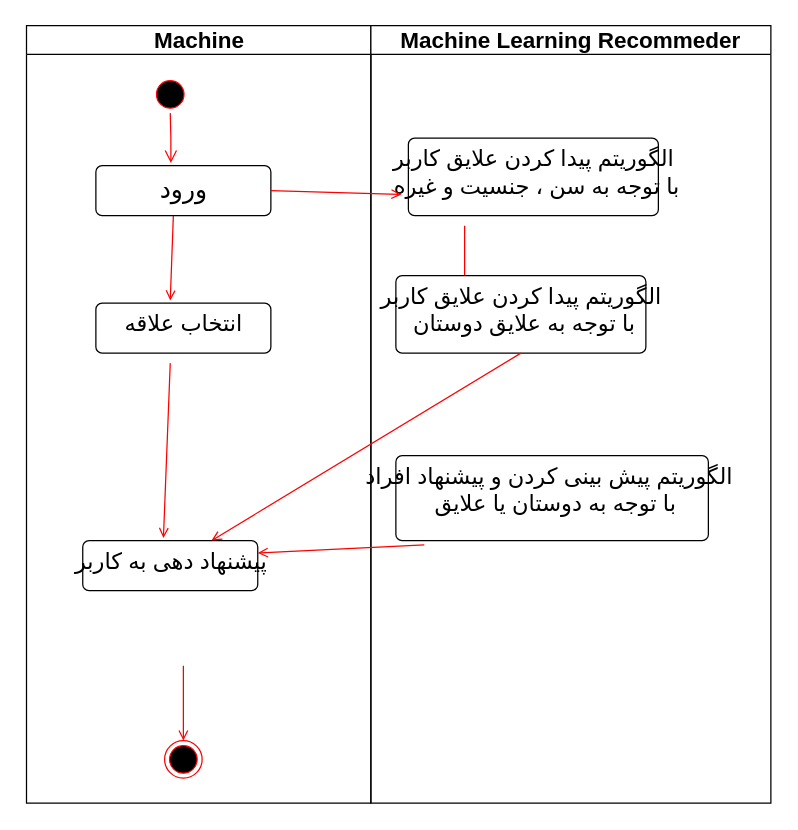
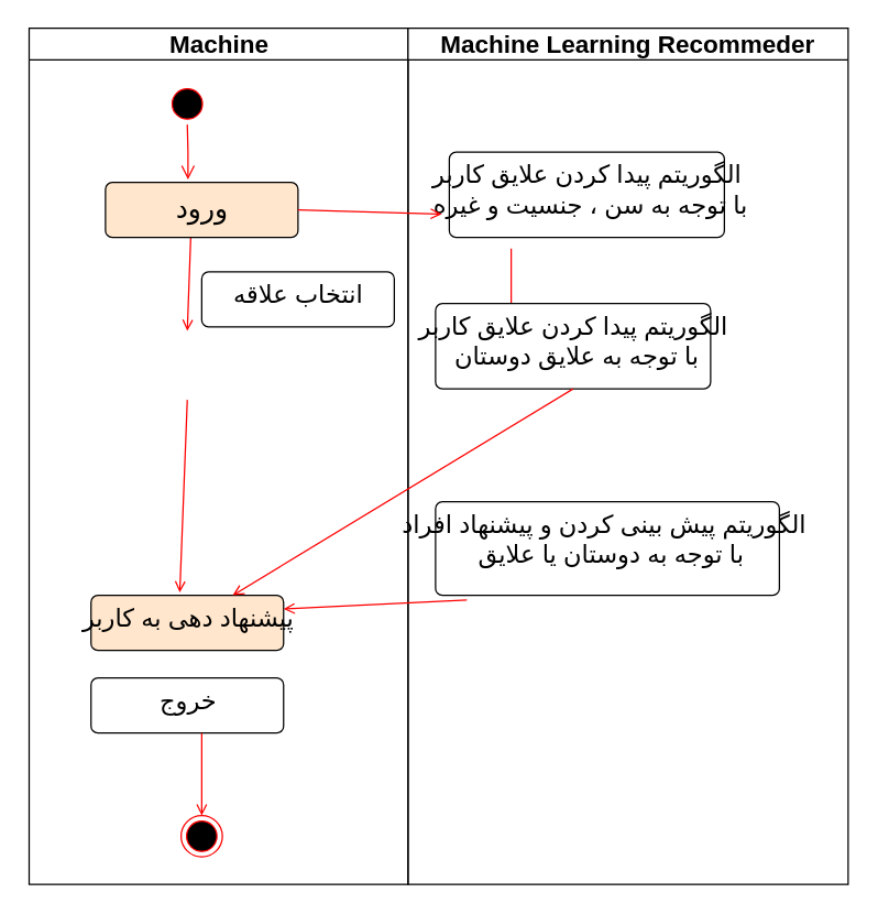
- <mxCell id="7" value="&lt;font style=&quot;font-size: 20px&quot;&gt;ورود&lt;/font&gt;" style="html=1;align=center;verticalAlign=top;rounded=1;absoluteArcSize=1;arcSize=10;dashed=0;" parent="2" vertex="1"><mxGeometry x="55.5" y="112" width="140" height="40" as="geometry" /></mxCell>
+ <mxCell id="7" value="&lt;font style=&quot;font-size: 20px&quot;&gt;ورود&lt;/font&gt;" style="html=1;align=center;verticalAlign=top;rounded=1;absoluteArcSize=1;arcSize=10;dashed=0;fillColor=#ffe6cc;" parent="2" vertex="1"><mxGeometry x="55.5" y="112" width="140" height="40" as="geometry" /></mxCell>
- <mxCell id="8" value="&lt;font style=&quot;font-size: 18px&quot;&gt;انتخاب علاقه&lt;/font&gt;" style="html=1;align=center;verticalAlign=top;rounded=1;absoluteArcSize=1;arcSize=10;dashed=0;" parent="2" vertex="1"><mxGeometry x="55.5" y="222" width="140" height="40" as="geometry" /></mxCell>
+ <mxCell id="8" value="&lt;font style=&quot;font-size: 18px&quot;&gt;انتخاب علاقه&lt;/font&gt;" style="html=1;align=center;verticalAlign=top;rounded=1;absoluteArcSize=1;arcSize=10;dashed=0;" parent="2" vertex="1"><mxGeometry x="125.5" y="177" width="140" height="40" as="geometry" /></mxCell>
- <mxCell id="9" value="&lt;font style=&quot;font-size: 18px&quot;&gt;پیشنهاد دهی به کاربر&lt;/font&gt;" style="html=1;align=center;verticalAlign=top;rounded=1;absoluteArcSize=1;arcSize=10;dashed=0;" parent="2" vertex="1"><mxGeometry x="45" y="412" width="140" height="40" as="geometry" /></mxCell>
+ <mxCell id="9" value="&lt;font style=&quot;font-size: 18px&quot;&gt;پیشنهاد دهی به کاربر&lt;/font&gt;" style="html=1;align=center;verticalAlign=top;rounded=1;absoluteArcSize=1;arcSize=10;dashed=0;fillColor=#ffe6cc;" parent="2" vertex="1"><mxGeometry x="45" y="412" width="140" height="40" as="geometry" /></mxCell>
+ <mxCell id="11" value="&lt;font style=&quot;font-size: 18px&quot;&gt;خروج&lt;/font&gt;" style="html=1;align=center;verticalAlign=top;rounded=1;absoluteArcSize=1;arcSize=10;dashed=0;" vertex="1" parent="2"><mxGeometry x="45" y="472" width="140" height="40" as="geometry" /></mxCell>
